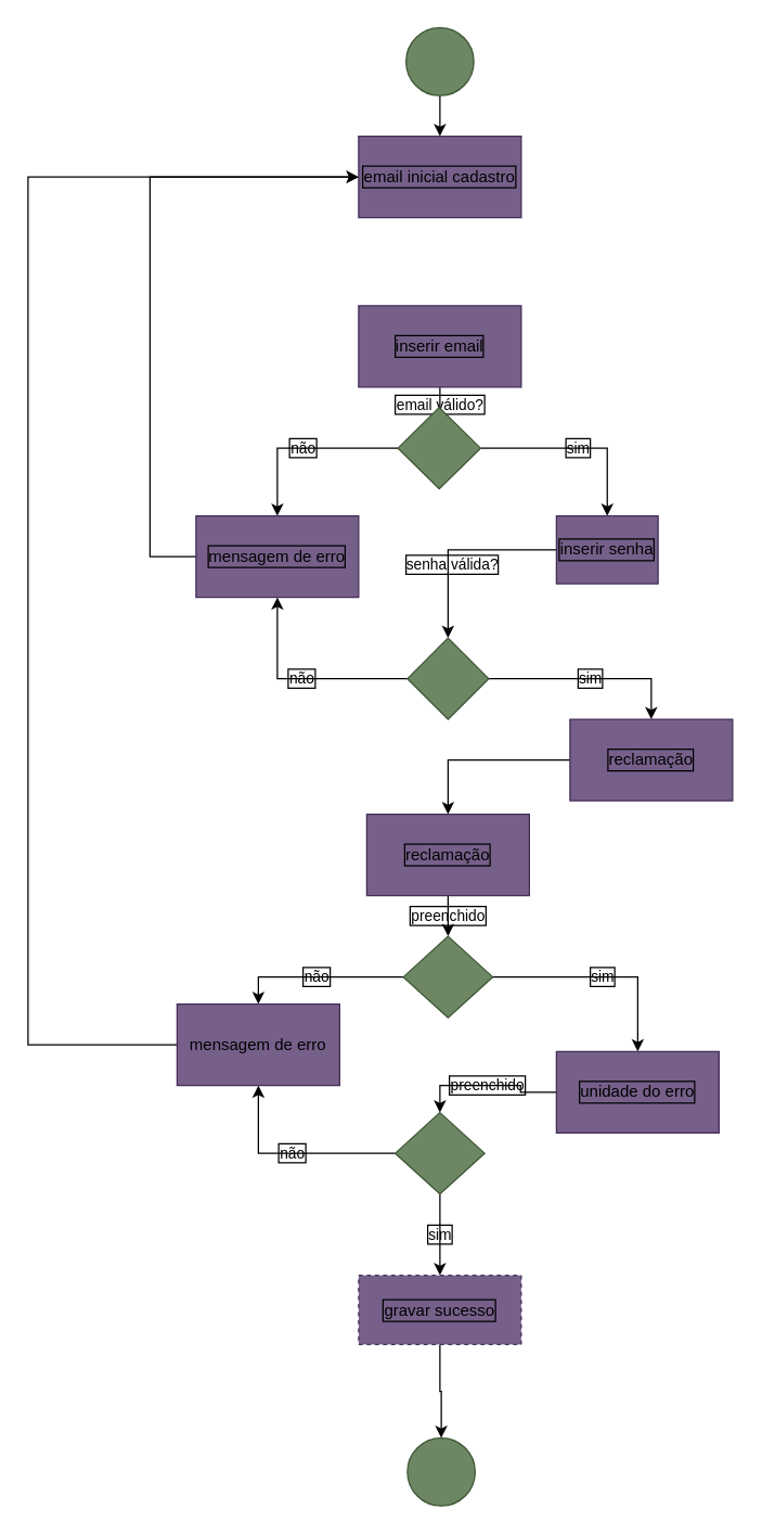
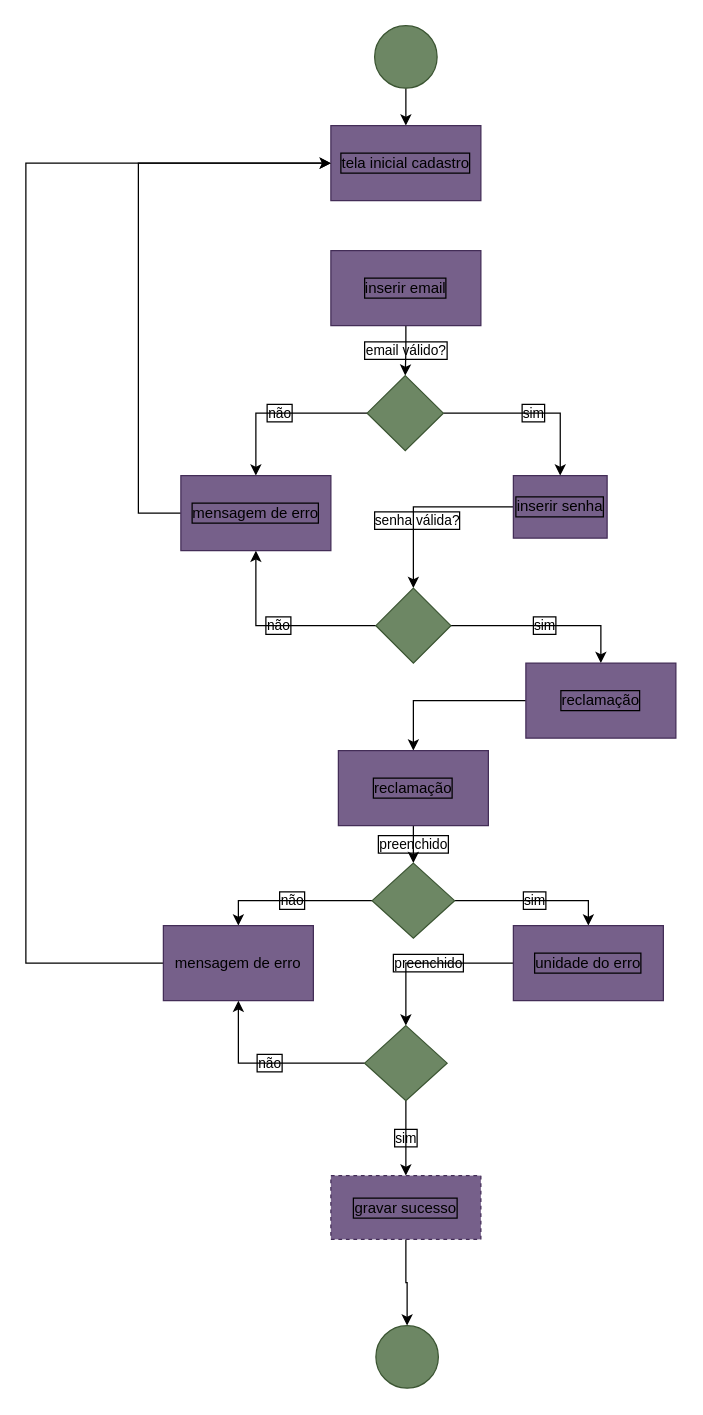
- <mxCell id="4" value="email inicial cadastro" style="rounded=0;labelBackgroundColor=none;textShadow=0;labelBorderColor=default;fillColor=#76608a;fontColor=default;strokeColor=#432D57;whiteSpace=wrap;html=1;" parent="1" vertex="1"><mxGeometry x="264" y="100" width="120" height="60" as="geometry" /></mxCell>
+ <mxCell id="4" value="tela inicial cadastro" style="rounded=0;labelBackgroundColor=none;textShadow=0;labelBorderColor=default;fillColor=#76608a;fontColor=default;strokeColor=#432D57;whiteSpace=wrap;html=1;" parent="1" vertex="1"><mxGeometry x="264" y="100" width="120" height="60" as="geometry" /></mxCell>
- <mxCell id="6" value="inserir email" style="rounded=0;fontColor=default;labelBackgroundColor=none;textShadow=0;labelBorderColor=default;fillColor=#76608a;strokeColor=#432D57;whiteSpace=wrap;html=1;" parent="1" vertex="1"><mxGeometry x="264" y="225" width="120" height="60" as="geometry" /></mxCell>
+ <mxCell id="6" value="inserir email" style="rounded=0;fontColor=default;labelBackgroundColor=none;textShadow=0;labelBorderColor=default;fillColor=#76608a;strokeColor=#432D57;whiteSpace=wrap;html=1;" parent="1" vertex="1"><mxGeometry x="264" y="200" width="120" height="60" as="geometry" /></mxCell>
- <mxCell id="28" value="unidade do erro" style="rounded=0;fontColor=default;labelBackgroundColor=none;textShadow=0;labelBorderColor=default;fillColor=#76608a;strokeColor=#432D57;whiteSpace=wrap;html=1;" parent="1" vertex="1"><mxGeometry x="410" y="775" width="120" height="60" as="geometry" /></mxCell>
+ <mxCell id="28" value="unidade do erro" style="rounded=0;fontColor=default;labelBackgroundColor=none;textShadow=0;labelBorderColor=default;fillColor=#76608a;strokeColor=#432D57;whiteSpace=wrap;html=1;" parent="1" vertex="1"><mxGeometry x="410" y="740" width="120" height="60" as="geometry" /></mxCell>
